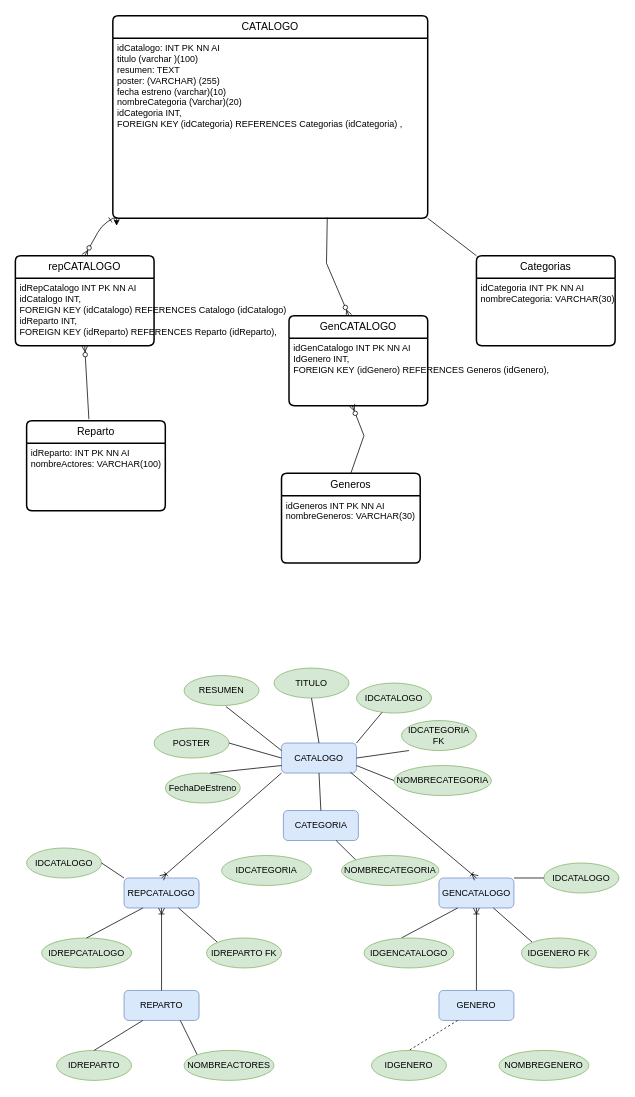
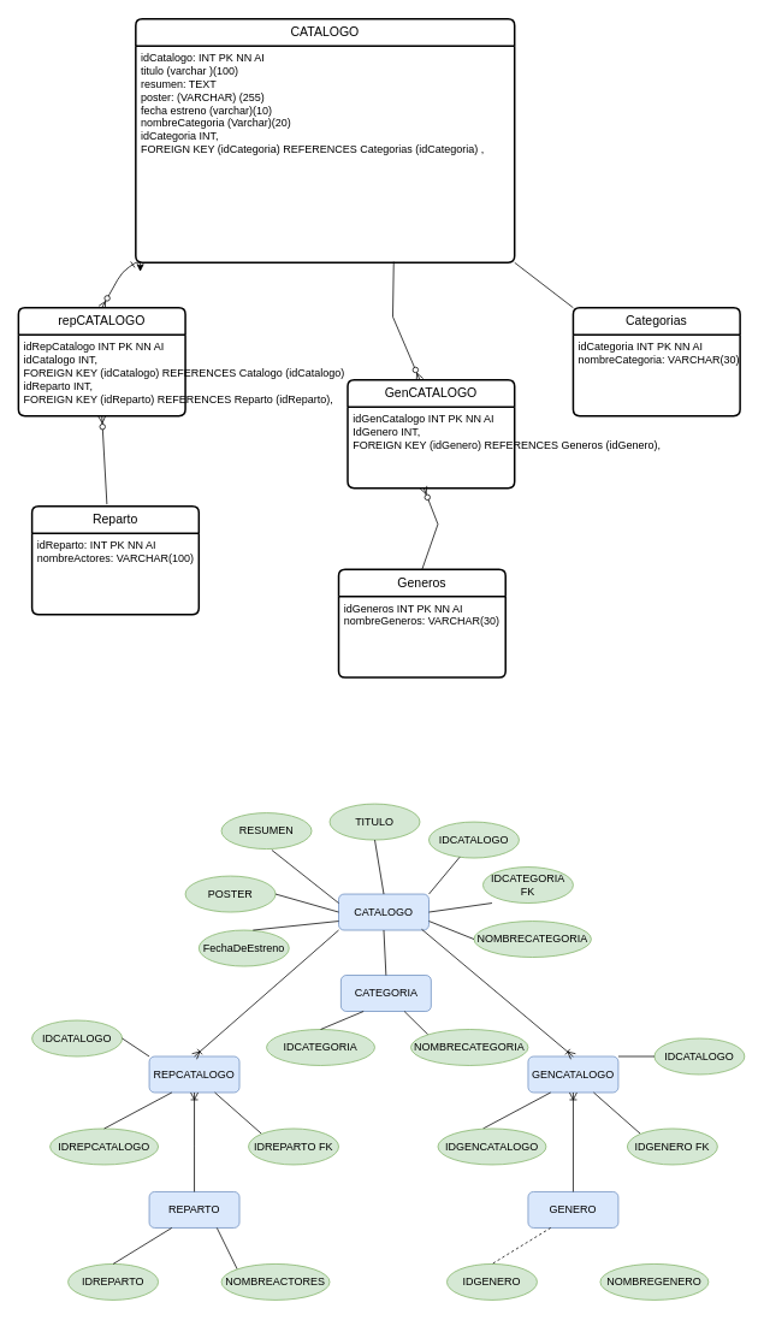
+ <mxCell id="54" value="" style="endArrow=none;html=1;rounded=0;entryX=0.5;entryY=0;entryDx=0;entryDy=0;exitX=0.25;exitY=1;exitDx=0;exitDy=0;" parent="1" source="50" target="52" edge="1"><mxGeometry width="50" height="50" relative="1" as="geometry"><mxPoint x="290" y="1160" as="sourcePoint" /><mxPoint x="397.5" y="1020" as="targetPoint" /></mxGeometry></mxCell>
